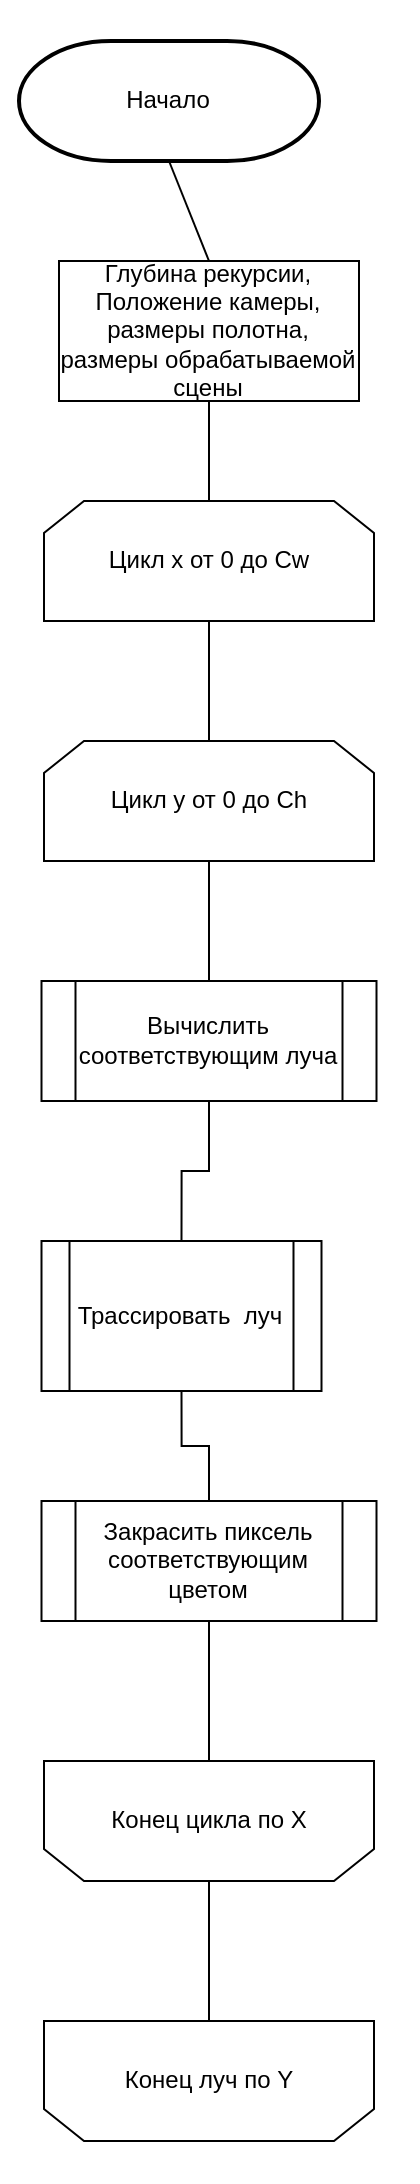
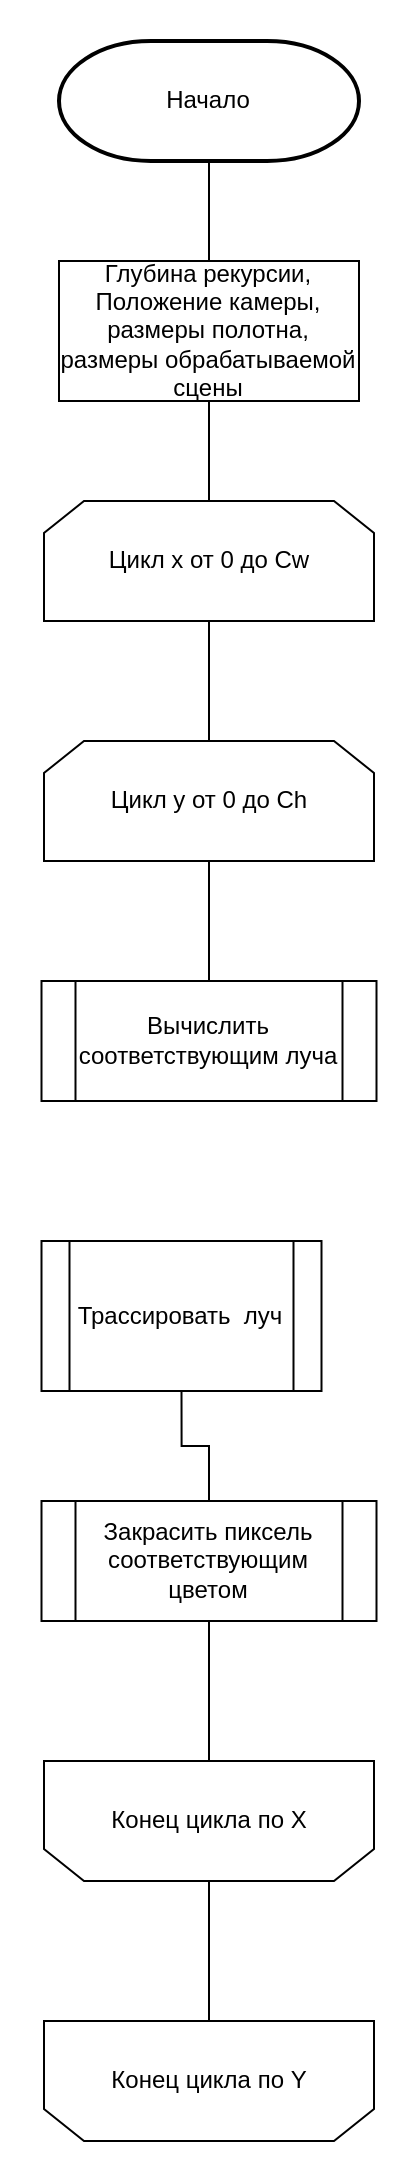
- <mxCell id="2" value="Начало" style="strokeWidth=2;html=1;shape=mxgraph.flowchart.terminator;whiteSpace=wrap;" vertex="1" parent="1"><mxGeometry x="9" y="20" width="150" height="60" as="geometry" /></mxCell>
+ <mxCell id="2" value="Начало" style="strokeWidth=2;html=1;shape=mxgraph.flowchart.terminator;whiteSpace=wrap;" vertex="1" parent="1"><mxGeometry x="29" y="20" width="150" height="60" as="geometry" /></mxCell>
- <mxCell id="12" style="edgeStyle=orthogonalEdgeStyle;rounded=0;orthogonalLoop=1;jettySize=auto;html=1;exitX=0.5;exitY=1;exitDx=0;exitDy=0;entryX=0.5;entryY=0;entryDx=0;entryDy=0;endArrow=none;endFill=0;" edge="1" parent="1" source="13" target="15"><mxGeometry relative="1" as="geometry" /></mxCell>
- <mxCell id="18" value="Конец луч по Y" style="shape=loopLimit;whiteSpace=wrap;html=1;direction=west;" vertex="1" parent="1"><mxGeometry x="21.5" y="1010" width="165" height="60" as="geometry" /></mxCell>
+ <mxCell id="18" value="Конец цикла по Y" style="shape=loopLimit;whiteSpace=wrap;html=1;direction=west;" vertex="1" parent="1"><mxGeometry x="21.5" y="1010" width="165" height="60" as="geometry" /></mxCell>
